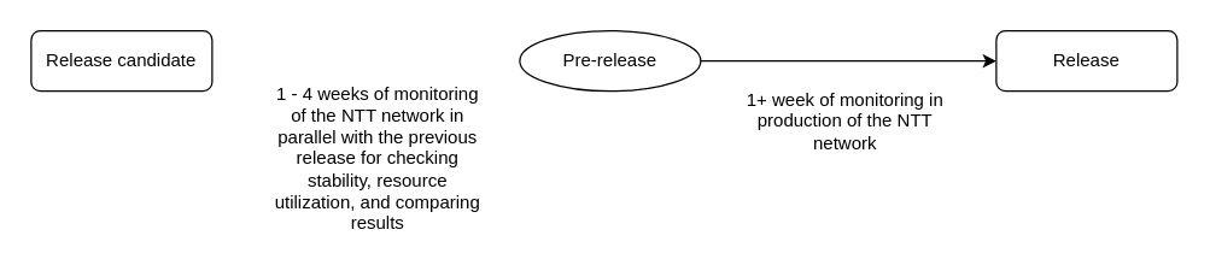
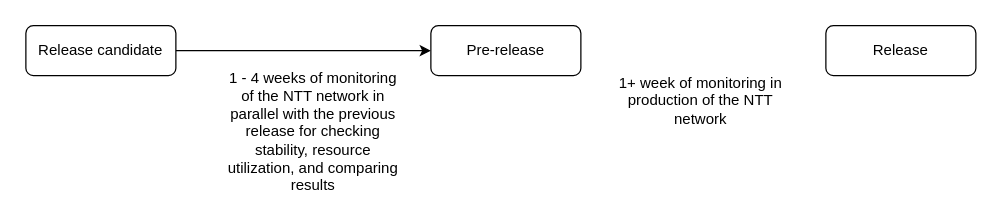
+ <mxCell id="2" style="edgeStyle=orthogonalEdgeStyle;rounded=0;orthogonalLoop=1;jettySize=auto;html=1;" edge="1" parent="1" source="3" target="5"><mxGeometry relative="1" as="geometry" /></mxCell>
- <mxCell id="5" value="Pre-release" style="ellipse;whiteSpace=wrap;html=1;fontSize=12;glass=0;strokeWidth=1;shadow=0;" vertex="1" parent="1"><mxGeometry x="344" y="20" width="120" height="40" as="geometry" /></mxCell>
+ <mxCell id="5" value="Pre-release" style="rounded=1;whiteSpace=wrap;html=1;fontSize=12;glass=0;strokeWidth=1;shadow=0;" vertex="1" parent="1"><mxGeometry x="344" y="20" width="120" height="40" as="geometry" /></mxCell>
- <mxCell id="4" style="edgeStyle=orthogonalEdgeStyle;rounded=0;orthogonalLoop=1;jettySize=auto;html=1;" edge="1" parent="1" source="5" target="6"><mxGeometry relative="1" as="geometry" /></mxCell>
